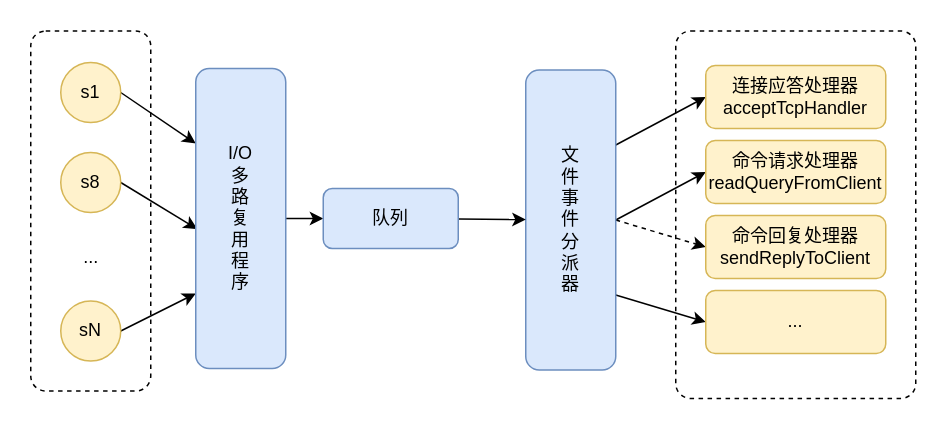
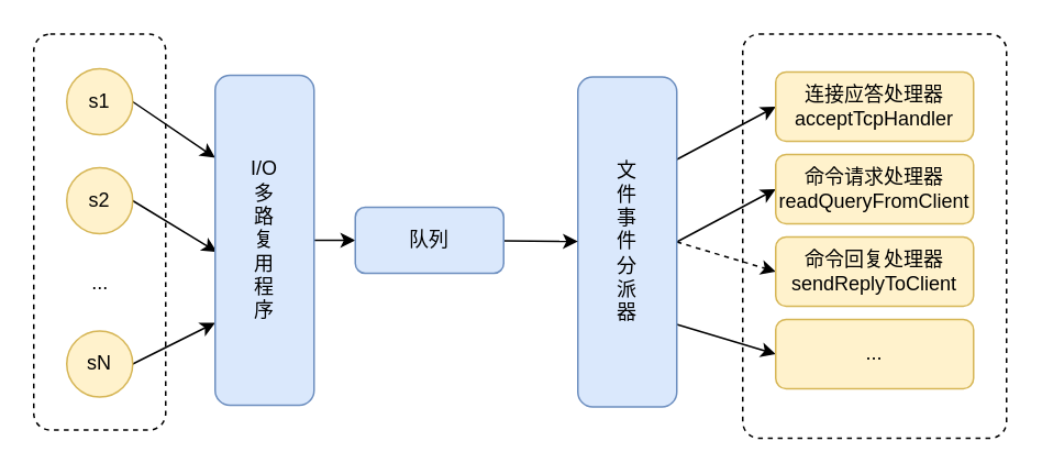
- <mxCell id="7" value="s8" style="ellipse;whiteSpace=wrap;html=1;aspect=fixed;fillColor=#fff2cc;strokeColor=#d6b656;" vertex="1" parent="1"><mxGeometry x="40" y="101" width="40" height="40" as="geometry" /></mxCell>
+ <mxCell id="7" value="s2" style="ellipse;whiteSpace=wrap;html=1;aspect=fixed;fillColor=#fff2cc;strokeColor=#d6b656;" vertex="1" parent="1"><mxGeometry x="40" y="101" width="40" height="40" as="geometry" /></mxCell>
